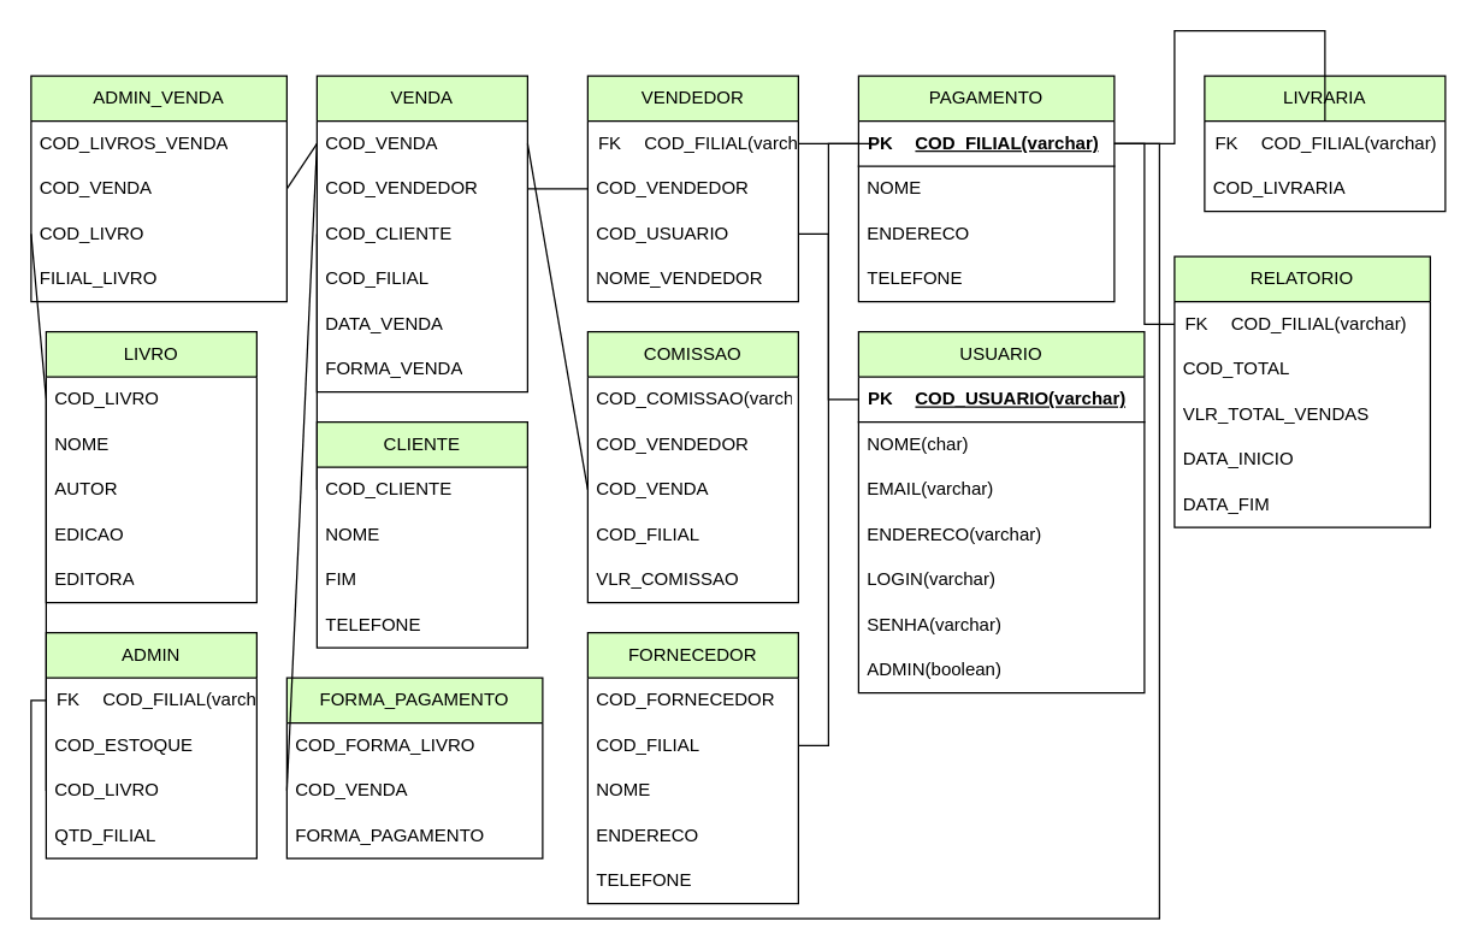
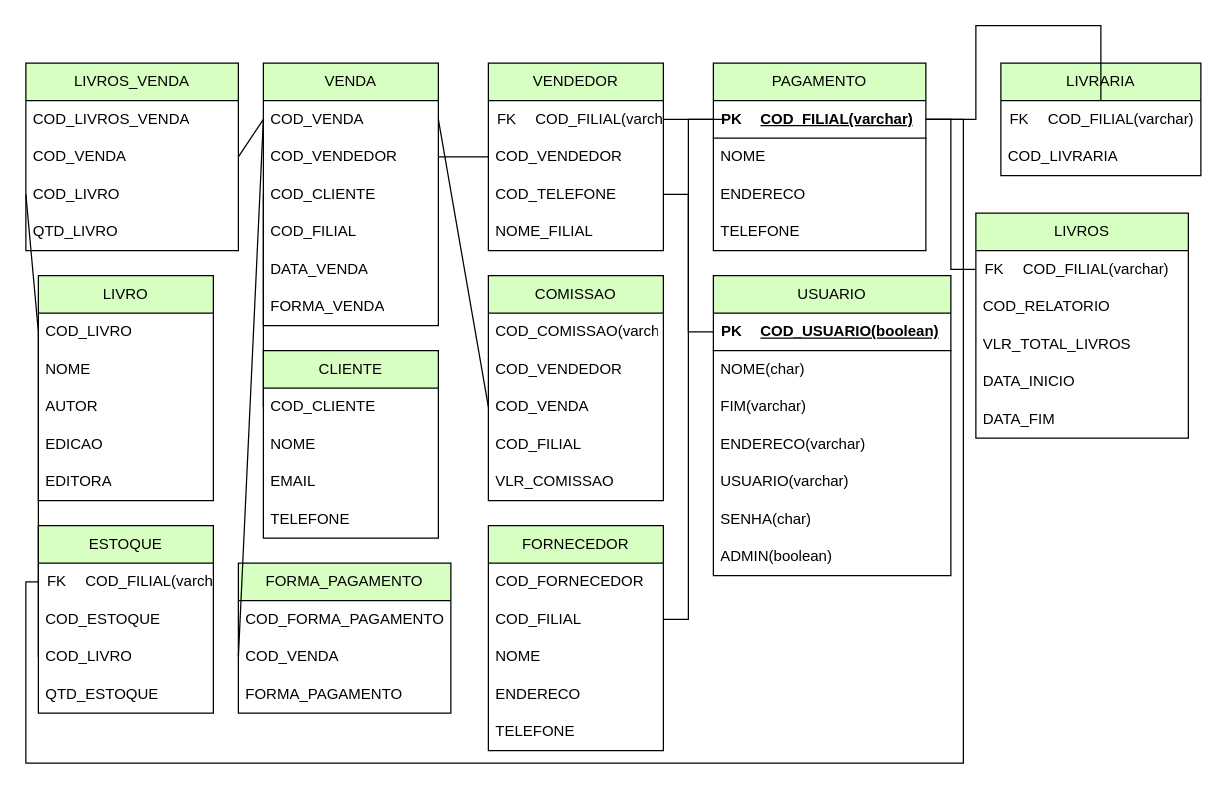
- <mxCell id="9" value="ADMIN_VENDA" style="swimlane;fontStyle=0;childLayout=stackLayout;horizontal=1;startSize=30;horizontalStack=0;resizeParent=1;resizeParentMax=0;resizeLast=0;collapsible=1;marginBottom=0;whiteSpace=wrap;html=1;fillColor=#D8FFC2;" parent="1" vertex="1"><mxGeometry y="50" width="170" height="150" as="geometry" x="20" /></mxCell>
+ <mxCell id="9" value="LIVROS_VENDA" style="swimlane;fontStyle=0;childLayout=stackLayout;horizontal=1;startSize=30;horizontalStack=0;resizeParent=1;resizeParentMax=0;resizeLast=0;collapsible=1;marginBottom=0;whiteSpace=wrap;html=1;fillColor=#D8FFC2;" parent="1" vertex="1"><mxGeometry y="50" width="170" height="150" as="geometry" x="20" /></mxCell>
- <mxCell id="36" value="COD_USUARIO" style="text;strokeColor=none;fillColor=none;align=left;verticalAlign=middle;spacingLeft=4;spacingRight=4;overflow=hidden;points=[[0,0.5],[1,0.5]];portConstraint=eastwest;rotatable=0;whiteSpace=wrap;html=1;" parent="30" vertex="1"><mxGeometry y="90" width="140" height="30" as="geometry" /></mxCell>
+ <mxCell id="36" value="COD_TELEFONE" style="text;strokeColor=none;fillColor=none;align=left;verticalAlign=middle;spacingLeft=4;spacingRight=4;overflow=hidden;points=[[0,0.5],[1,0.5]];portConstraint=eastwest;rotatable=0;whiteSpace=wrap;html=1;" parent="30" vertex="1"><mxGeometry y="90" width="140" height="30" as="geometry" /></mxCell>
- <mxCell id="13" value="FILIAL_LIVRO" style="text;strokeColor=none;fillColor=none;align=left;verticalAlign=middle;spacingLeft=4;spacingRight=4;overflow=hidden;points=[[0,0.5],[1,0.5]];portConstraint=eastwest;rotatable=0;whiteSpace=wrap;html=1;" parent="9" vertex="1"><mxGeometry y="120" width="170" height="30" as="geometry" /></mxCell>
+ <mxCell id="13" value="QTD_LIVRO" style="text;strokeColor=none;fillColor=none;align=left;verticalAlign=middle;spacingLeft=4;spacingRight=4;overflow=hidden;points=[[0,0.5],[1,0.5]];portConstraint=eastwest;rotatable=0;whiteSpace=wrap;html=1;" parent="9" vertex="1"><mxGeometry y="120" width="170" height="30" as="geometry" /></mxCell>
- <mxCell id="37" value="NOME_VENDEDOR" style="text;strokeColor=none;fillColor=none;align=left;verticalAlign=middle;spacingLeft=4;spacingRight=4;overflow=hidden;points=[[0,0.5],[1,0.5]];portConstraint=eastwest;rotatable=0;whiteSpace=wrap;html=1;" parent="30" vertex="1"><mxGeometry y="120" width="140" height="30" as="geometry" /></mxCell>
+ <mxCell id="37" value="NOME_FILIAL" style="text;strokeColor=none;fillColor=none;align=left;verticalAlign=middle;spacingLeft=4;spacingRight=4;overflow=hidden;points=[[0,0.5],[1,0.5]];portConstraint=eastwest;rotatable=0;whiteSpace=wrap;html=1;" parent="30" vertex="1"><mxGeometry y="120" width="140" height="30" as="geometry" /></mxCell>
- <mxCell id="79" value="RELATORIO" style="swimlane;fontStyle=0;childLayout=stackLayout;horizontal=1;startSize=30;horizontalStack=0;resizeParent=1;resizeParentMax=0;resizeLast=0;collapsible=1;marginBottom=0;whiteSpace=wrap;html=1;fillColor=#D8FFC2;" parent="1" vertex="1"><mxGeometry x="780" y="170" width="170" height="180" as="geometry" /></mxCell>
+ <mxCell id="79" value="LIVROS" style="swimlane;fontStyle=0;childLayout=stackLayout;horizontal=1;startSize=30;horizontalStack=0;resizeParent=1;resizeParentMax=0;resizeLast=0;collapsible=1;marginBottom=0;whiteSpace=wrap;html=1;fillColor=#D8FFC2;" parent="1" vertex="1"><mxGeometry x="780" y="170" width="170" height="180" as="geometry" /></mxCell>
- <mxCell id="84" value="COD_TOTAL" style="text;strokeColor=none;fillColor=none;align=left;verticalAlign=middle;spacingLeft=4;spacingRight=4;overflow=hidden;points=[[0,0.5],[1,0.5]];portConstraint=eastwest;rotatable=0;whiteSpace=wrap;html=1;" parent="79" vertex="1"><mxGeometry y="60" width="170" height="30" as="geometry" /></mxCell>
+ <mxCell id="84" value="COD_RELATORIO" style="text;strokeColor=none;fillColor=none;align=left;verticalAlign=middle;spacingLeft=4;spacingRight=4;overflow=hidden;points=[[0,0.5],[1,0.5]];portConstraint=eastwest;rotatable=0;whiteSpace=wrap;html=1;" parent="79" vertex="1"><mxGeometry y="60" width="170" height="30" as="geometry" /></mxCell>
- <mxCell id="49" value="COD_USUARIO(varchar)" style="shape=partialRectangle;connectable=0;fillColor=none;top=0;left=0;bottom=0;right=0;align=left;spacingLeft=6;fontStyle=5;overflow=hidden;whiteSpace=wrap;html=1;" vertex="1" parent="47"><mxGeometry x="30" width="160" height="30" as="geometry"><mxRectangle width="160" height="30" as="alternateBounds" /></mxGeometry></mxCell>
+ <mxCell id="49" value="COD_USUARIO(boolean)" style="shape=partialRectangle;connectable=0;fillColor=none;top=0;left=0;bottom=0;right=0;align=left;spacingLeft=6;fontStyle=5;overflow=hidden;whiteSpace=wrap;html=1;" vertex="1" parent="47"><mxGeometry x="30" width="160" height="30" as="geometry"><mxRectangle width="160" height="30" as="alternateBounds" /></mxGeometry></mxCell>
- <mxCell id="85" value="VLR_TOTAL_VENDAS" style="text;strokeColor=none;fillColor=none;align=left;verticalAlign=middle;spacingLeft=4;spacingRight=4;overflow=hidden;points=[[0,0.5],[1,0.5]];portConstraint=eastwest;rotatable=0;whiteSpace=wrap;html=1;" parent="79" vertex="1"><mxGeometry y="90" width="170" height="30" as="geometry" /></mxCell>
+ <mxCell id="85" value="VLR_TOTAL_LIVROS" style="text;strokeColor=none;fillColor=none;align=left;verticalAlign=middle;spacingLeft=4;spacingRight=4;overflow=hidden;points=[[0,0.5],[1,0.5]];portConstraint=eastwest;rotatable=0;whiteSpace=wrap;html=1;" parent="79" vertex="1"><mxGeometry y="90" width="170" height="30" as="geometry" /></mxCell>
- <mxCell id="51" value="EMAIL(varchar)" style="text;strokeColor=none;fillColor=none;align=left;verticalAlign=middle;spacingLeft=4;spacingRight=4;overflow=hidden;points=[[0,0.5],[1,0.5]];portConstraint=eastwest;rotatable=0;whiteSpace=wrap;html=1;" parent="45" vertex="1"><mxGeometry y="90" width="190" height="30" as="geometry" /></mxCell>
+ <mxCell id="51" value="FIM(varchar)" style="text;strokeColor=none;fillColor=none;align=left;verticalAlign=middle;spacingLeft=4;spacingRight=4;overflow=hidden;points=[[0,0.5],[1,0.5]];portConstraint=eastwest;rotatable=0;whiteSpace=wrap;html=1;" parent="45" vertex="1"><mxGeometry y="90" width="190" height="30" as="geometry" /></mxCell>
- <mxCell id="43" value="FIM" style="text;strokeColor=none;fillColor=none;align=left;verticalAlign=middle;spacingLeft=4;spacingRight=4;overflow=hidden;points=[[0,0.5],[1,0.5]];portConstraint=eastwest;rotatable=0;whiteSpace=wrap;html=1;" parent="40" vertex="1"><mxGeometry y="90" width="140" height="30" as="geometry" /></mxCell>
+ <mxCell id="43" value="EMAIL" style="text;strokeColor=none;fillColor=none;align=left;verticalAlign=middle;spacingLeft=4;spacingRight=4;overflow=hidden;points=[[0,0.5],[1,0.5]];portConstraint=eastwest;rotatable=0;whiteSpace=wrap;html=1;" parent="40" vertex="1"><mxGeometry y="90" width="140" height="30" as="geometry" /></mxCell>
- <mxCell id="53" value="LOGIN(varchar)" style="text;strokeColor=none;fillColor=none;align=left;verticalAlign=middle;spacingLeft=4;spacingRight=4;overflow=hidden;points=[[0,0.5],[1,0.5]];portConstraint=eastwest;rotatable=0;whiteSpace=wrap;html=1;" parent="45" vertex="1"><mxGeometry y="150" width="190" height="30" as="geometry" /></mxCell>
+ <mxCell id="53" value="USUARIO(varchar)" style="text;strokeColor=none;fillColor=none;align=left;verticalAlign=middle;spacingLeft=4;spacingRight=4;overflow=hidden;points=[[0,0.5],[1,0.5]];portConstraint=eastwest;rotatable=0;whiteSpace=wrap;html=1;" parent="45" vertex="1"><mxGeometry y="150" width="190" height="30" as="geometry" /></mxCell>
- <mxCell id="54" value="SENHA(varchar)" style="text;strokeColor=none;fillColor=none;align=left;verticalAlign=middle;spacingLeft=4;spacingRight=4;overflow=hidden;points=[[0,0.5],[1,0.5]];portConstraint=eastwest;rotatable=0;whiteSpace=wrap;html=1;" parent="45" vertex="1"><mxGeometry y="180" width="190" height="30" as="geometry" /></mxCell>
+ <mxCell id="54" value="SENHA(char)" style="text;strokeColor=none;fillColor=none;align=left;verticalAlign=middle;spacingLeft=4;spacingRight=4;overflow=hidden;points=[[0,0.5],[1,0.5]];portConstraint=eastwest;rotatable=0;whiteSpace=wrap;html=1;" parent="45" vertex="1"><mxGeometry y="180" width="190" height="30" as="geometry" /></mxCell>
- <mxCell id="65" value="ADMIN" style="swimlane;fontStyle=0;childLayout=stackLayout;horizontal=1;startSize=30;horizontalStack=0;resizeParent=1;resizeParentMax=0;resizeLast=0;collapsible=1;marginBottom=0;whiteSpace=wrap;html=1;fillColor=#D8FFC2;" parent="1" vertex="1"><mxGeometry x="30" y="420" width="140" height="150" as="geometry" /></mxCell>
+ <mxCell id="65" value="ESTOQUE" style="swimlane;fontStyle=0;childLayout=stackLayout;horizontal=1;startSize=30;horizontalStack=0;resizeParent=1;resizeParentMax=0;resizeLast=0;collapsible=1;marginBottom=0;whiteSpace=wrap;html=1;fillColor=#D8FFC2;" parent="1" vertex="1"><mxGeometry x="30" y="420" width="140" height="150" as="geometry" /></mxCell>
- <mxCell id="75" value="COD_FORMA_LIVRO" style="text;strokeColor=none;fillColor=none;align=left;verticalAlign=middle;spacingLeft=4;spacingRight=4;overflow=hidden;points=[[0,0.5],[1,0.5]];portConstraint=eastwest;rotatable=0;whiteSpace=wrap;html=1;" parent="74" vertex="1"><mxGeometry y="30" width="170" height="30" as="geometry" /></mxCell>
+ <mxCell id="75" value="COD_FORMA_PAGAMENTO" style="text;strokeColor=none;fillColor=none;align=left;verticalAlign=middle;spacingLeft=4;spacingRight=4;overflow=hidden;points=[[0,0.5],[1,0.5]];portConstraint=eastwest;rotatable=0;whiteSpace=wrap;html=1;" parent="74" vertex="1"><mxGeometry y="30" width="170" height="30" as="geometry" /></mxCell>
- <mxCell id="72" value="QTD_FILIAL" style="text;strokeColor=none;fillColor=none;align=left;verticalAlign=middle;spacingLeft=4;spacingRight=4;overflow=hidden;points=[[0,0.5],[1,0.5]];portConstraint=eastwest;rotatable=0;whiteSpace=wrap;html=1;" parent="65" vertex="1"><mxGeometry y="120" width="140" height="30" as="geometry" /></mxCell>
+ <mxCell id="72" value="QTD_ESTOQUE" style="text;strokeColor=none;fillColor=none;align=left;verticalAlign=middle;spacingLeft=4;spacingRight=4;overflow=hidden;points=[[0,0.5],[1,0.5]];portConstraint=eastwest;rotatable=0;whiteSpace=wrap;html=1;" parent="65" vertex="1"><mxGeometry y="120" width="140" height="30" as="geometry" /></mxCell>
